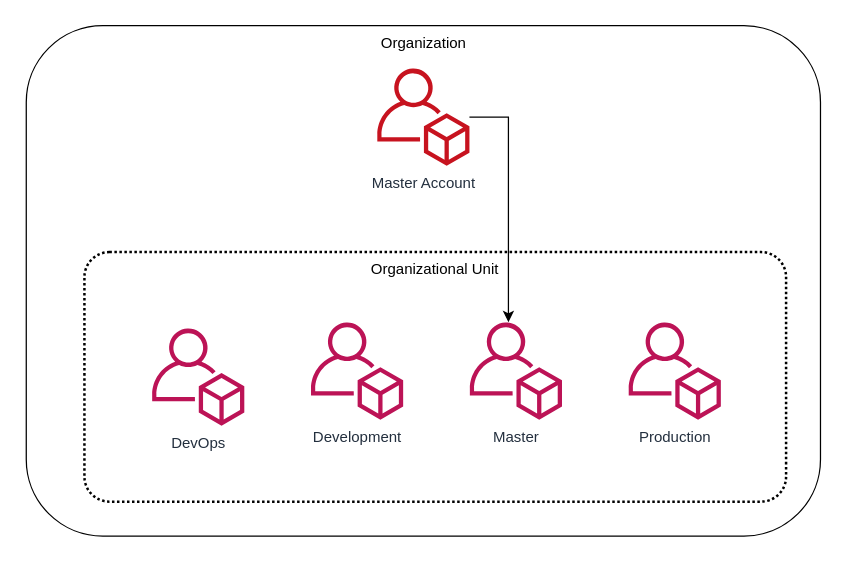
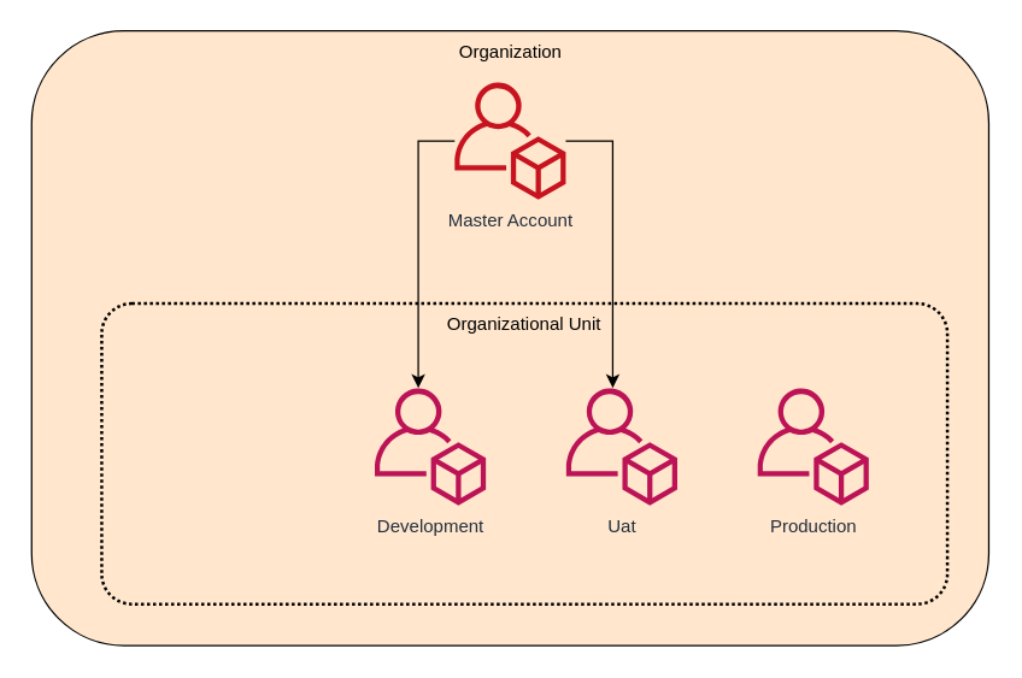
+ <mxCell id="5" style="edgeStyle=orthogonalEdgeStyle;rounded=0;orthogonalLoop=1;jettySize=auto;html=1;" edge="1" parent="1" source="7" target="8"><mxGeometry relative="1" as="geometry"><Array as="points"><mxPoint x="277" y="93" /></Array></mxGeometry></mxCell>
- <mxCell id="2" value="Organization" style="rounded=1;whiteSpace=wrap;html=1;align=center;verticalAlign=top;" vertex="1" parent="1"><mxGeometry x="20.5" y="20" width="635" height="408" as="geometry" /></mxCell>
+ <mxCell id="2" value="Organization" style="rounded=1;whiteSpace=wrap;html=1;align=center;verticalAlign=top;fillColor=#ffe6cc;" vertex="1" parent="1"><mxGeometry x="20.5" y="20" width="635" height="408" as="geometry" /></mxCell>
- <mxCell id="4" value="DevOps" style="outlineConnect=0;fontColor=#232F3E;gradientColor=none;fillColor=#BC1356;strokeColor=none;dashed=0;verticalLabelPosition=bottom;verticalAlign=top;align=center;html=1;fontSize=12;fontStyle=0;aspect=fixed;pointerEvents=1;shape=mxgraph.aws4.organizations_account;" vertex="1" parent="1"><mxGeometry x="121" y="261.75" width="74" height="78" as="geometry" /></mxCell>
- <mxCell id="10" value="Master" style="outlineConnect=0;fontColor=#232F3E;gradientColor=none;fillColor=#BC1356;strokeColor=none;dashed=0;verticalLabelPosition=bottom;verticalAlign=top;align=center;html=1;fontSize=12;fontStyle=0;aspect=fixed;pointerEvents=1;shape=mxgraph.aws4.organizations_account;" vertex="1" parent="1"><mxGeometry x="375" y="257" width="74" height="78" as="geometry" /></mxCell>
+ <mxCell id="10" value="Uat" style="outlineConnect=0;fontColor=#232F3E;gradientColor=none;fillColor=#BC1356;strokeColor=none;dashed=0;verticalLabelPosition=bottom;verticalAlign=top;align=center;html=1;fontSize=12;fontStyle=0;aspect=fixed;pointerEvents=1;shape=mxgraph.aws4.organizations_account;" vertex="1" parent="1"><mxGeometry x="375" y="257" width="74" height="78" as="geometry" /></mxCell>
